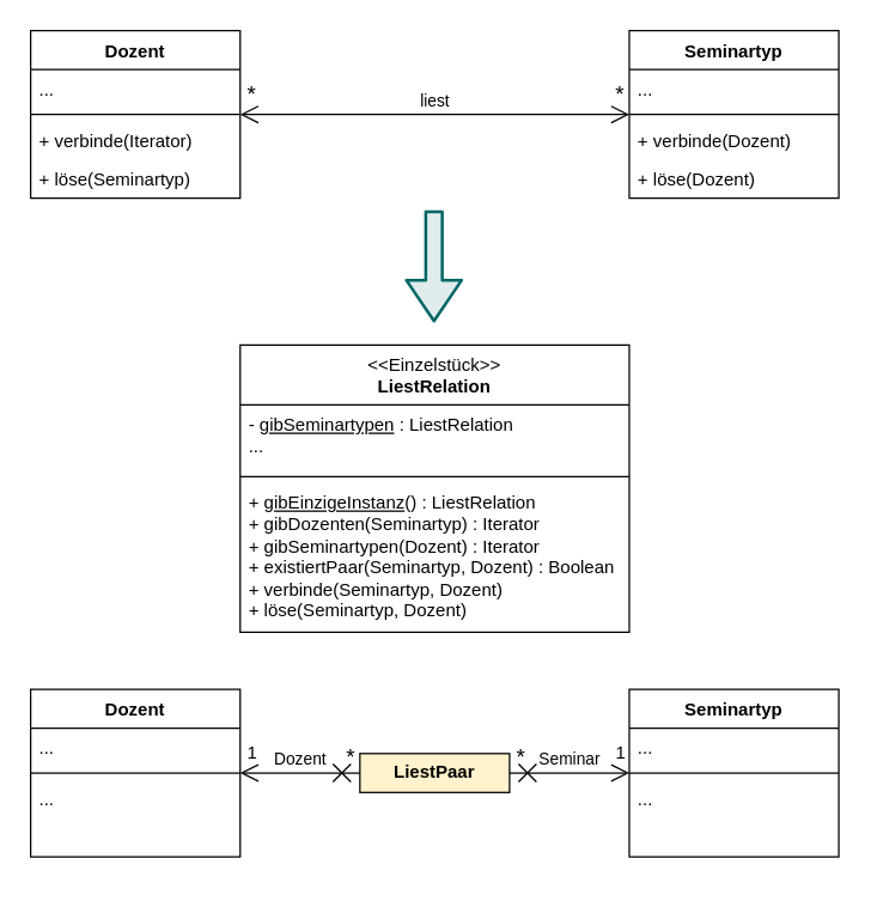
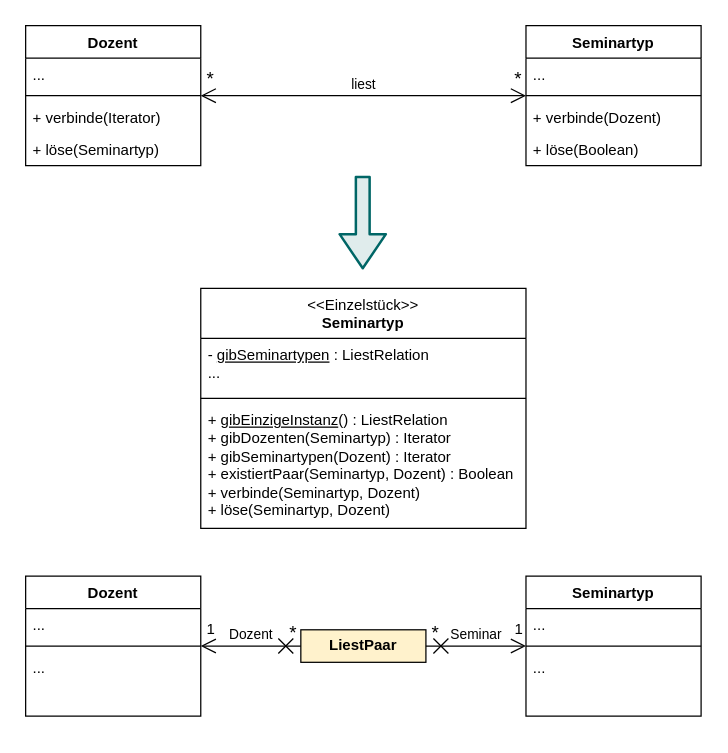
- <mxCell id="22" value="+ löse(Dozent)" style="text;strokeColor=none;fillColor=none;align=left;verticalAlign=top;spacingLeft=4;spacingRight=4;overflow=hidden;rotatable=0;points=[[0,0.5],[1,0.5]];portConstraint=eastwest;whiteSpace=wrap;html=1;" parent="18" vertex="1"><mxGeometry y="86" width="140" height="26" as="geometry" /></mxCell>
+ <mxCell id="22" value="+ löse(Boolean)" style="text;strokeColor=none;fillColor=none;align=left;verticalAlign=top;spacingLeft=4;spacingRight=4;overflow=hidden;rotatable=0;points=[[0,0.5],[1,0.5]];portConstraint=eastwest;whiteSpace=wrap;html=1;" parent="18" vertex="1"><mxGeometry y="86" width="140" height="26" as="geometry" /></mxCell>
- <mxCell id="33" value="&lt;span style=&quot;font-weight: normal;&quot;&gt;&amp;lt;&amp;lt;Einzelstück&amp;gt;&amp;gt;&lt;/span&gt;&lt;br&gt;LiestRelation" style="swimlane;fontStyle=1;align=center;verticalAlign=top;childLayout=stackLayout;horizontal=1;startSize=40;horizontalStack=0;resizeParent=1;resizeParentMax=0;resizeLast=0;collapsible=0;marginBottom=0;whiteSpace=wrap;html=1;" parent="1" vertex="1"><mxGeometry x="160" y="230" width="260" height="192" as="geometry" /></mxCell>
+ <mxCell id="33" value="&lt;span style=&quot;font-weight: normal;&quot;&gt;&amp;lt;&amp;lt;Einzelstück&amp;gt;&amp;gt;&lt;/span&gt;&lt;br&gt;Seminartyp" style="swimlane;fontStyle=1;align=center;verticalAlign=top;childLayout=stackLayout;horizontal=1;startSize=40;horizontalStack=0;resizeParent=1;resizeParentMax=0;resizeLast=0;collapsible=0;marginBottom=0;whiteSpace=wrap;html=1;" parent="1" vertex="1"><mxGeometry x="160" y="230" width="260" height="192" as="geometry" /></mxCell>
